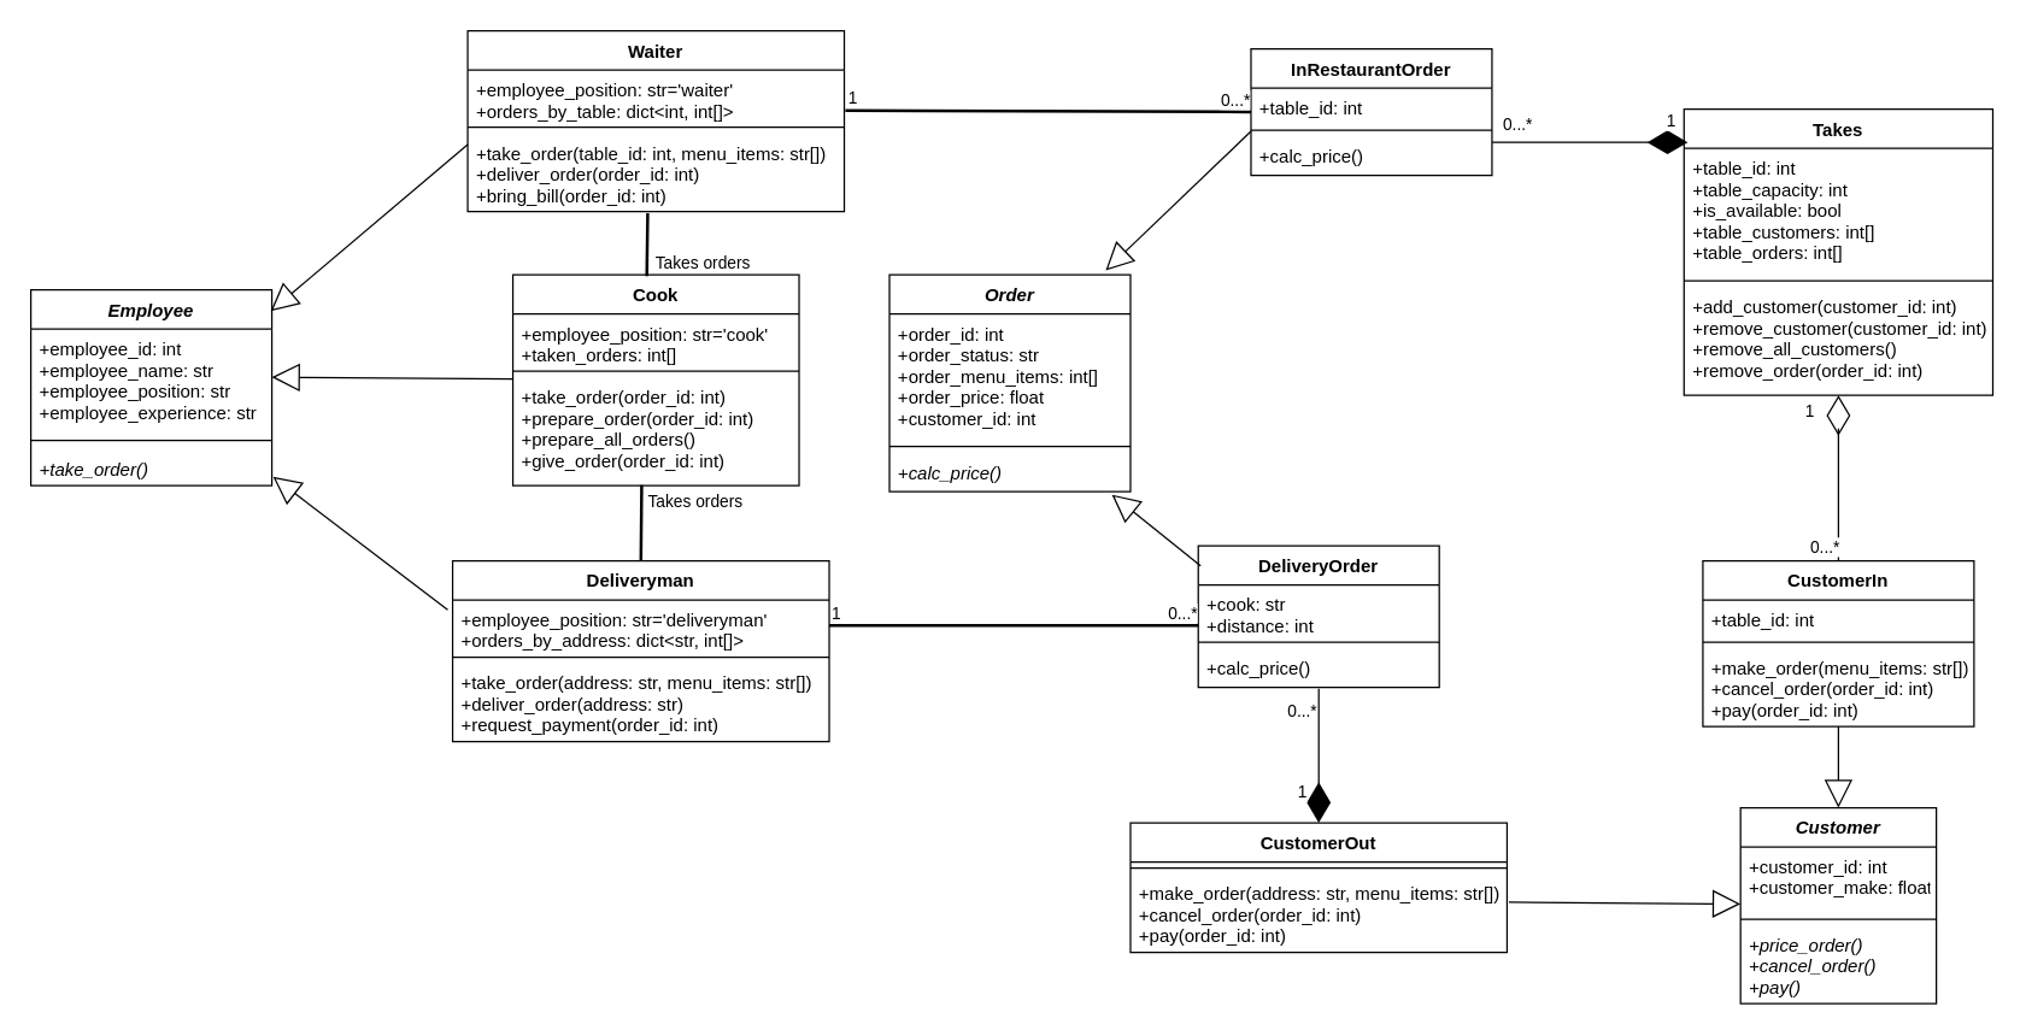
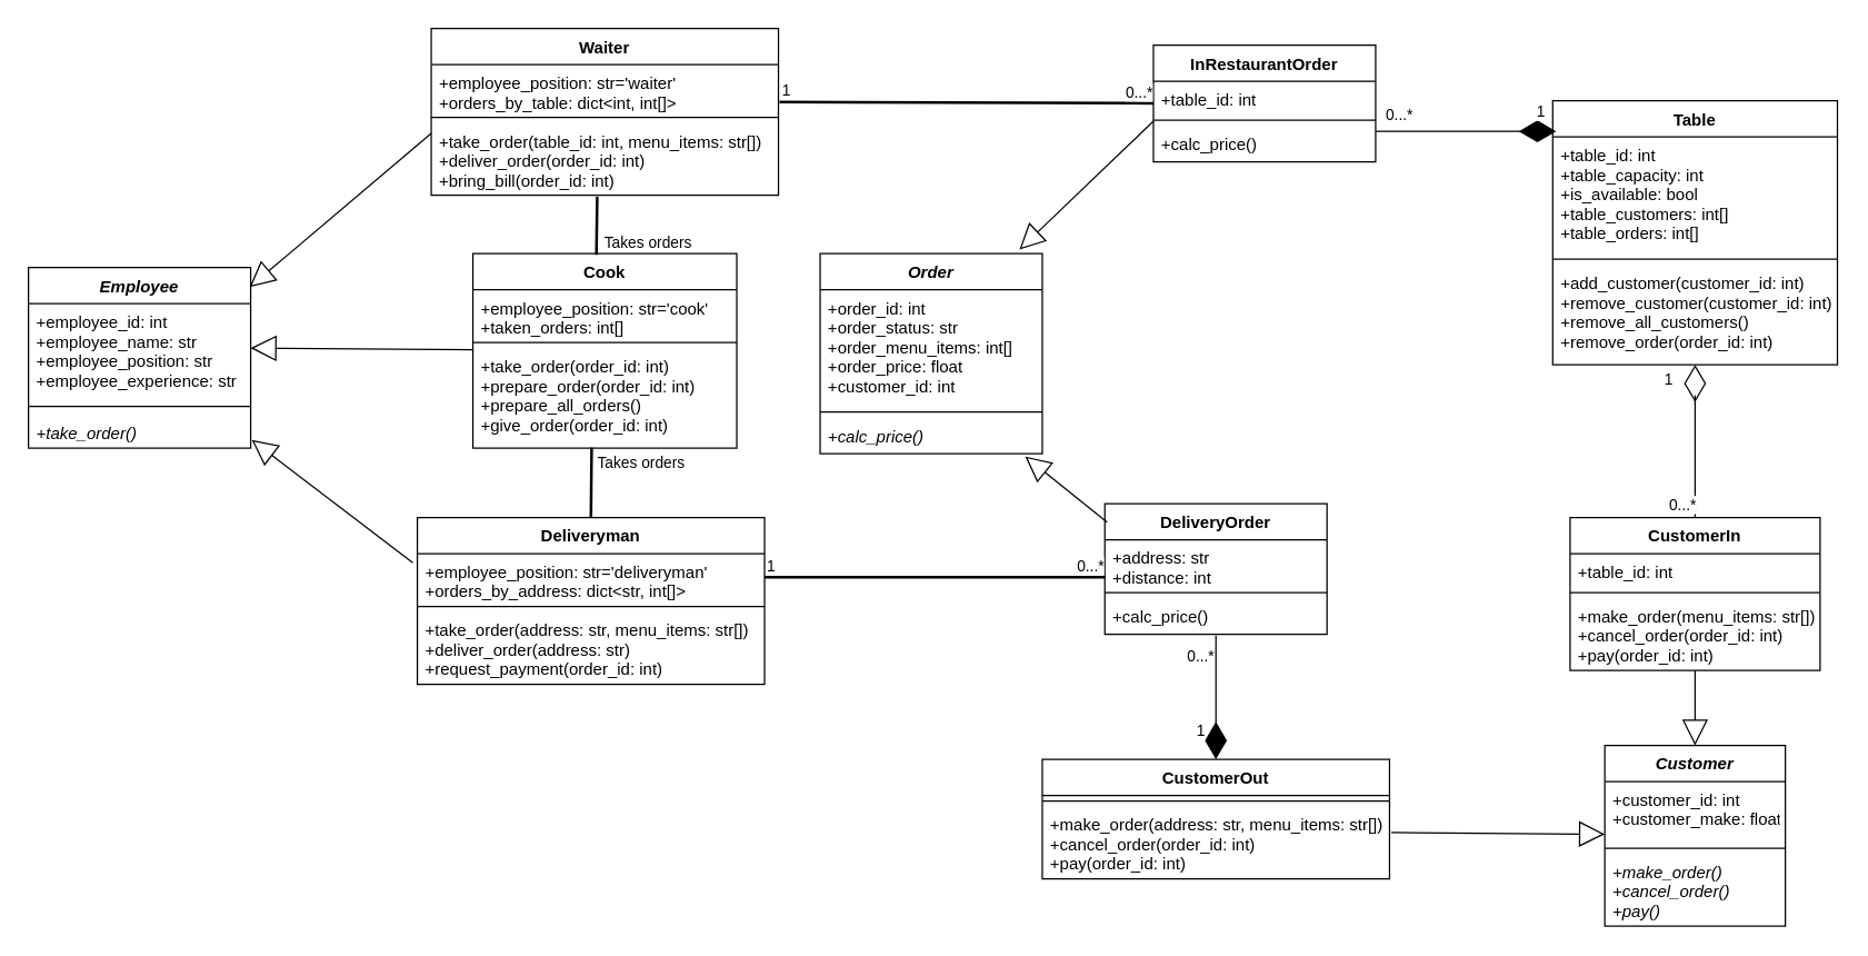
- <mxCell id="29" value="Takes" style="swimlane;fontStyle=1;align=center;verticalAlign=top;childLayout=stackLayout;horizontal=1;startSize=26;horizontalStack=0;resizeParent=1;resizeParentMax=0;resizeLast=0;collapsible=1;marginBottom=0;" vertex="1" parent="1"><mxGeometry x="1117.5" y="72" width="205" height="190" as="geometry" /></mxCell>
+ <mxCell id="29" value="Table" style="swimlane;fontStyle=1;align=center;verticalAlign=top;childLayout=stackLayout;horizontal=1;startSize=26;horizontalStack=0;resizeParent=1;resizeParentMax=0;resizeLast=0;collapsible=1;marginBottom=0;" vertex="1" parent="1"><mxGeometry x="1117.5" y="72" width="205" height="190" as="geometry" /></mxCell>
- <mxCell id="41" value="+cook: str&#10;+distance: int&#10;" style="text;strokeColor=none;fillColor=none;align=left;verticalAlign=top;spacingLeft=4;spacingRight=4;overflow=hidden;rotatable=0;points=[[0,0.5],[1,0.5]];portConstraint=eastwest;" vertex="1" parent="40"><mxGeometry y="26" width="160" height="34" as="geometry" /></mxCell>
+ <mxCell id="41" value="+address: str&#10;+distance: int&#10;" style="text;strokeColor=none;fillColor=none;align=left;verticalAlign=top;spacingLeft=4;spacingRight=4;overflow=hidden;rotatable=0;points=[[0,0.5],[1,0.5]];portConstraint=eastwest;" vertex="1" parent="40"><mxGeometry y="26" width="160" height="34" as="geometry" /></mxCell>
- <mxCell id="50" value="+price_order()&#10;+cancel_order()&#10;+pay()&#10;&#10;" style="text;strokeColor=none;fillColor=none;align=left;verticalAlign=top;spacingLeft=4;spacingRight=4;overflow=hidden;rotatable=0;points=[[0,0.5],[1,0.5]];portConstraint=eastwest;fontStyle=2" vertex="1" parent="47"><mxGeometry y="78" width="130" height="52" as="geometry" /></mxCell>
+ <mxCell id="50" value="+make_order()&#10;+cancel_order()&#10;+pay()&#10;&#10;" style="text;strokeColor=none;fillColor=none;align=left;verticalAlign=top;spacingLeft=4;spacingRight=4;overflow=hidden;rotatable=0;points=[[0,0.5],[1,0.5]];portConstraint=eastwest;fontStyle=2" vertex="1" parent="47"><mxGeometry y="78" width="130" height="52" as="geometry" /></mxCell>
